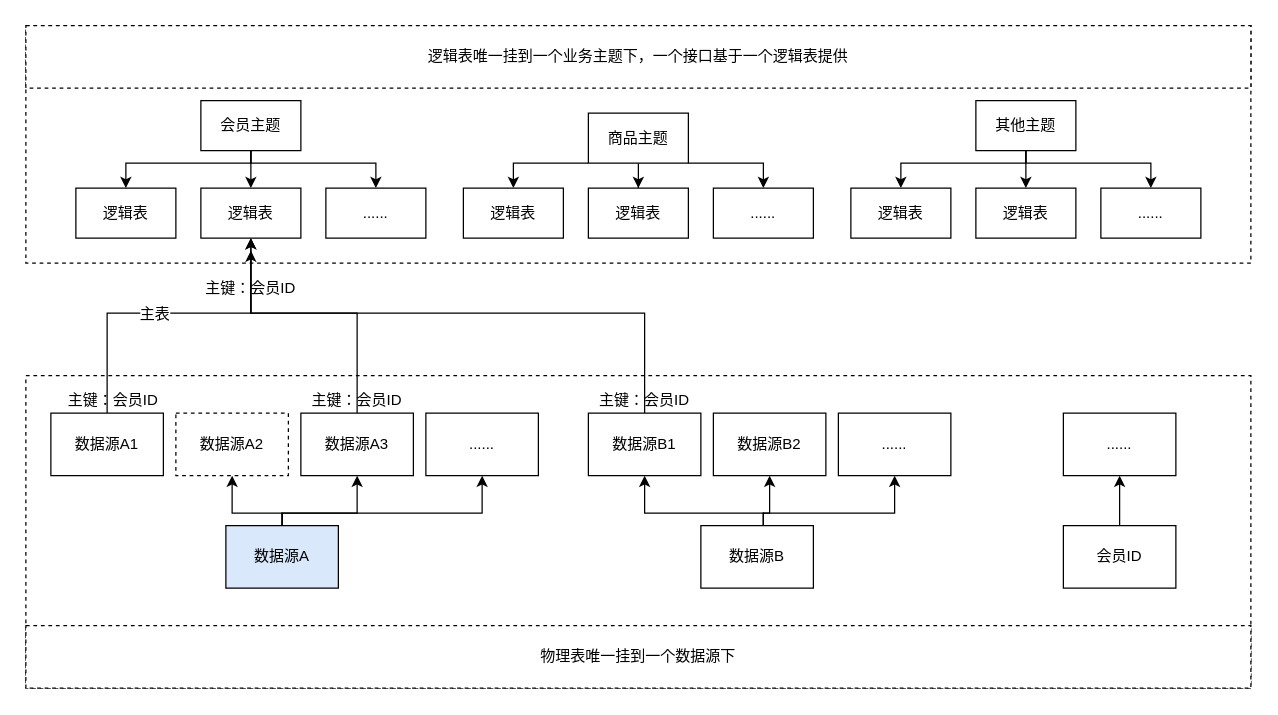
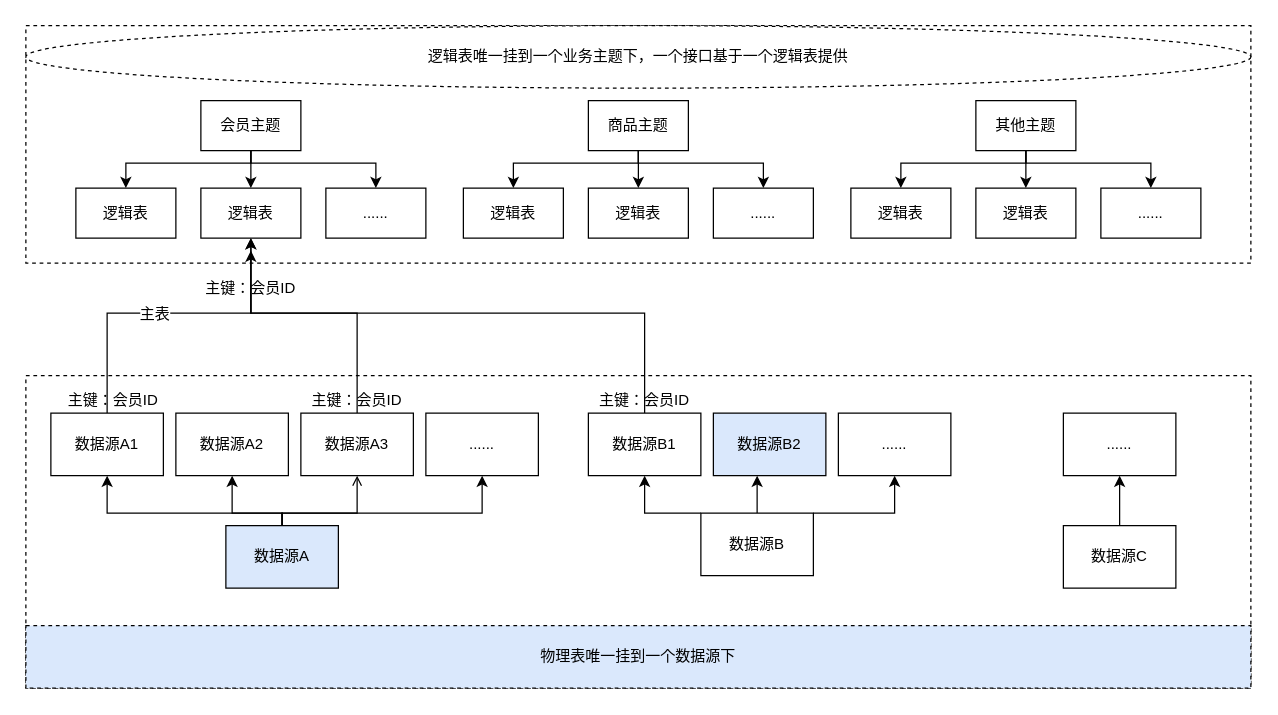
- <mxCell id="24" value="逻辑表唯一挂到一个业务主题下，一个接口基于一个逻辑表提供" style="rounded=0;whiteSpace=wrap;html=1;dashed=1;" vertex="1" parent="1"><mxGeometry x="20" y="20" width="980" height="50" as="geometry" /></mxCell>
+ <mxCell id="24" value="逻辑表唯一挂到一个业务主题下，一个接口基于一个逻辑表提供" style="ellipse;whiteSpace=wrap;html=1;dashed=1;" vertex="1" parent="1"><mxGeometry x="20" y="20" width="980" height="50" as="geometry" /></mxCell>
- <mxCell id="13" value="商品主题" style="rounded=0;whiteSpace=wrap;html=1;" vertex="1" parent="1"><mxGeometry x="470" y="90" width="80" height="40" as="geometry" /></mxCell>
+ <mxCell id="13" value="商品主题" style="rounded=0;whiteSpace=wrap;html=1;" vertex="1" parent="1"><mxGeometry x="470" y="80" width="80" height="40" as="geometry" /></mxCell>
- <mxCell id="34" value="数据源A2" style="rounded=0;whiteSpace=wrap;html=1;dashed=1;" vertex="1" parent="1"><mxGeometry x="140" y="330" width="90" height="50" as="geometry" /></mxCell>
+ <mxCell id="34" value="数据源A2" style="rounded=0;whiteSpace=wrap;html=1;" vertex="1" parent="1"><mxGeometry x="140" y="330" width="90" height="50" as="geometry" /></mxCell>
- <mxCell id="46" value="数据源B2" style="rounded=0;whiteSpace=wrap;html=1;" vertex="1" parent="1"><mxGeometry x="570" y="330" width="90" height="50" as="geometry" /></mxCell>
+ <mxCell id="46" value="数据源B2" style="rounded=0;whiteSpace=wrap;html=1;fillColor=#dae8fc;" vertex="1" parent="1"><mxGeometry x="570" y="330" width="90" height="50" as="geometry" /></mxCell>
- <mxCell id="32" style="edgeStyle=orthogonalEdgeStyle;rounded=0;orthogonalLoop=1;jettySize=auto;html=1;" edge="1" parent="1" source="33" target="36"><mxGeometry relative="1" as="geometry"><Array as="points"><mxPoint x="225" y="410" /><mxPoint x="285" y="410" /></Array></mxGeometry></mxCell>
+ <mxCell id="32" style="edgeStyle=orthogonalEdgeStyle;rounded=0;orthogonalLoop=1;jettySize=auto;html=1;endArrow=open;" edge="1" parent="1" source="33" target="36"><mxGeometry relative="1" as="geometry"><Array as="points"><mxPoint x="225" y="410" /><mxPoint x="285" y="410" /></Array></mxGeometry></mxCell>
+ <mxCell id="29" style="edgeStyle=orthogonalEdgeStyle;rounded=0;orthogonalLoop=1;jettySize=auto;html=1;" edge="1" parent="1" source="33" target="28"><mxGeometry relative="1" as="geometry"><Array as="points"><mxPoint x="225" y="410" /><mxPoint x="85" y="410" /></Array></mxGeometry></mxCell>
- <mxCell id="45" value="数据源B" style="rounded=0;whiteSpace=wrap;html=1;" vertex="1" parent="1"><mxGeometry x="560" y="420" width="90" height="50" as="geometry" /></mxCell>
+ <mxCell id="45" value="数据源B" style="rounded=0;whiteSpace=wrap;html=1;" vertex="1" parent="1"><mxGeometry x="560" y="410" width="90" height="50" as="geometry" /></mxCell>
- <mxCell id="49" value="会员ID" style="rounded=0;whiteSpace=wrap;html=1;" vertex="1" parent="1"><mxGeometry x="850" y="420" width="90" height="50" as="geometry" /></mxCell>
+ <mxCell id="49" value="数据源C" style="rounded=0;whiteSpace=wrap;html=1;" vertex="1" parent="1"><mxGeometry x="850" y="420" width="90" height="50" as="geometry" /></mxCell>
- <mxCell id="38" value="物理表唯一挂到一个数据源下" style="rounded=0;whiteSpace=wrap;html=1;dashed=1;" vertex="1" parent="1"><mxGeometry x="20" y="500" width="980" height="50" as="geometry" /></mxCell>
+ <mxCell id="38" value="物理表唯一挂到一个数据源下" style="rounded=0;whiteSpace=wrap;html=1;dashed=1;fillColor=#dae8fc;" vertex="1" parent="1"><mxGeometry x="20" y="500" width="980" height="50" as="geometry" /></mxCell>
